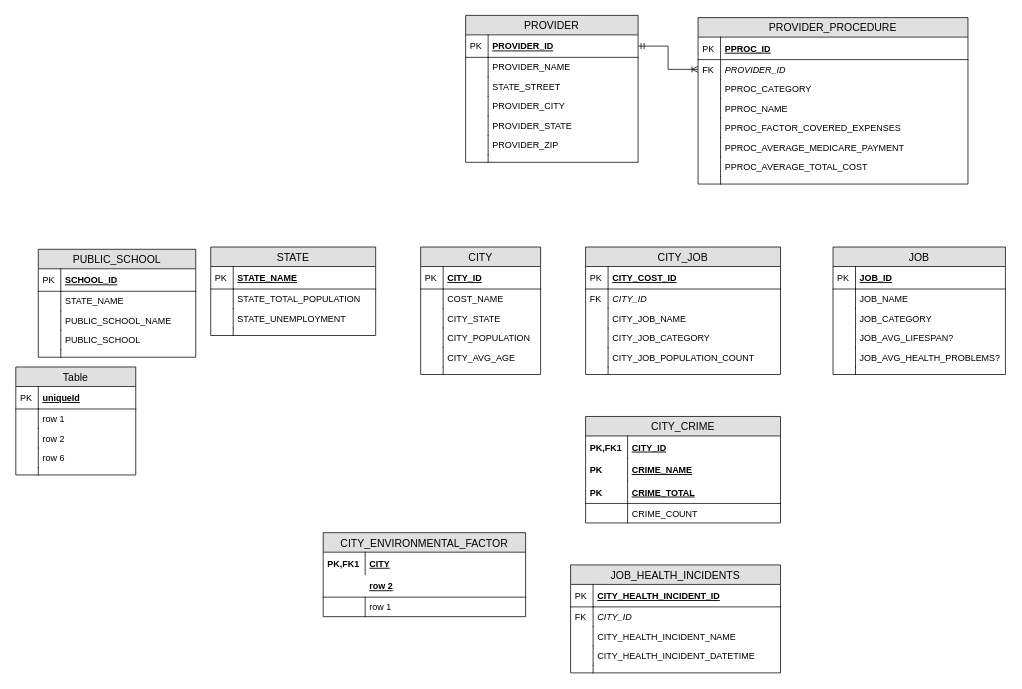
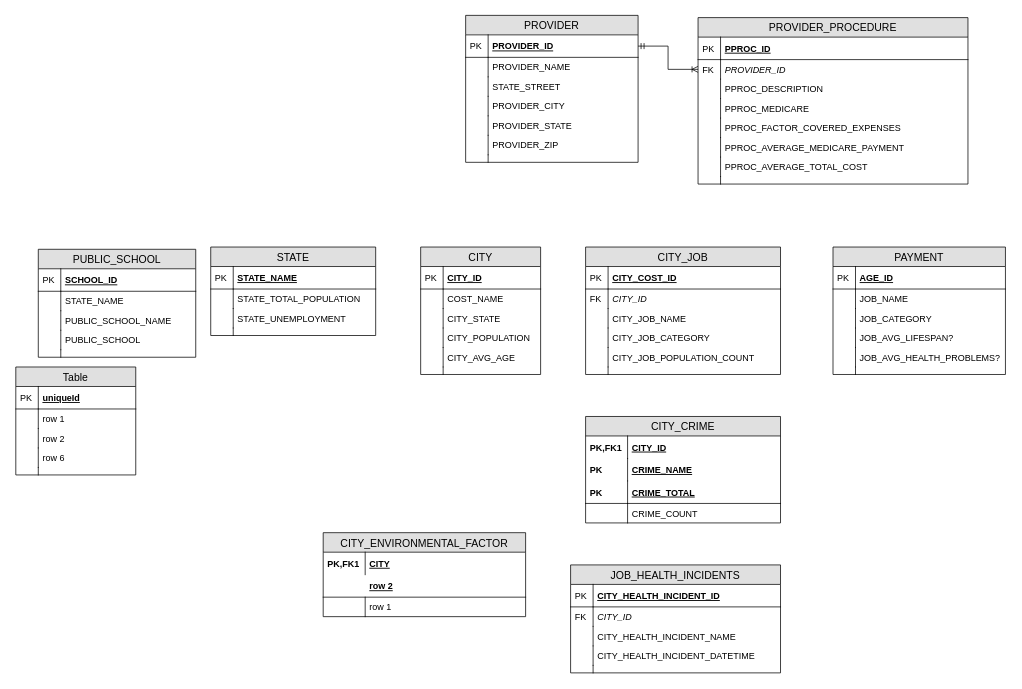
- <mxCell id="22" value="PPROC_CATEGORY" style="shape=partialRectangle;top=0;left=0;right=0;bottom=0;align=left;verticalAlign=top;fillColor=none;spacingLeft=34;spacingRight=4;overflow=hidden;rotatable=0;points=[[0,0.5],[1,0.5]];portConstraint=eastwest;dropTarget=0;fontSize=12;" parent="17" vertex="1"><mxGeometry y="82" width="360" height="26" as="geometry" /></mxCell>
+ <mxCell id="22" value="PPROC_DESCRIPTION" style="shape=partialRectangle;top=0;left=0;right=0;bottom=0;align=left;verticalAlign=top;fillColor=none;spacingLeft=34;spacingRight=4;overflow=hidden;rotatable=0;points=[[0,0.5],[1,0.5]];portConstraint=eastwest;dropTarget=0;fontSize=12;" parent="17" vertex="1"><mxGeometry y="82" width="360" height="26" as="geometry" /></mxCell>
- <mxCell id="24" value="PPROC_NAME" style="shape=partialRectangle;top=0;left=0;right=0;bottom=0;align=left;verticalAlign=top;fillColor=none;spacingLeft=34;spacingRight=4;overflow=hidden;rotatable=0;points=[[0,0.5],[1,0.5]];portConstraint=eastwest;dropTarget=0;fontSize=12;" parent="17" vertex="1"><mxGeometry y="108" width="360" height="26" as="geometry" /></mxCell>
+ <mxCell id="24" value="PPROC_MEDICARE" style="shape=partialRectangle;top=0;left=0;right=0;bottom=0;align=left;verticalAlign=top;fillColor=none;spacingLeft=34;spacingRight=4;overflow=hidden;rotatable=0;points=[[0,0.5],[1,0.5]];portConstraint=eastwest;dropTarget=0;fontSize=12;" parent="17" vertex="1"><mxGeometry y="108" width="360" height="26" as="geometry" /></mxCell>
- <mxCell id="60" value="JOB" style="swimlane;fontStyle=0;childLayout=stackLayout;horizontal=1;startSize=26;fillColor=#e0e0e0;horizontalStack=0;resizeParent=1;resizeParentMax=0;resizeLast=0;collapsible=1;marginBottom=0;swimlaneFillColor=#ffffff;align=center;fontSize=14;" parent="1" vertex="1"><mxGeometry x="1110" y="329" width="230" height="170" as="geometry" /></mxCell>
+ <mxCell id="60" value="PAYMENT" style="swimlane;fontStyle=0;childLayout=stackLayout;horizontal=1;startSize=26;fillColor=#e0e0e0;horizontalStack=0;resizeParent=1;resizeParentMax=0;resizeLast=0;collapsible=1;marginBottom=0;swimlaneFillColor=#ffffff;align=center;fontSize=14;" parent="1" vertex="1"><mxGeometry x="1110" y="329" width="230" height="170" as="geometry" /></mxCell>
- <mxCell id="61" value="JOB_ID" style="shape=partialRectangle;top=0;left=0;right=0;bottom=1;align=left;verticalAlign=middle;fillColor=none;spacingLeft=34;spacingRight=4;overflow=hidden;rotatable=0;points=[[0,0.5],[1,0.5]];portConstraint=eastwest;dropTarget=0;fontStyle=5;fontSize=12;" parent="60" vertex="1"><mxGeometry y="26" width="230" height="30" as="geometry" /></mxCell>
+ <mxCell id="61" value="AGE_ID" style="shape=partialRectangle;top=0;left=0;right=0;bottom=1;align=left;verticalAlign=middle;fillColor=none;spacingLeft=34;spacingRight=4;overflow=hidden;rotatable=0;points=[[0,0.5],[1,0.5]];portConstraint=eastwest;dropTarget=0;fontStyle=5;fontSize=12;" parent="60" vertex="1"><mxGeometry y="26" width="230" height="30" as="geometry" /></mxCell>
